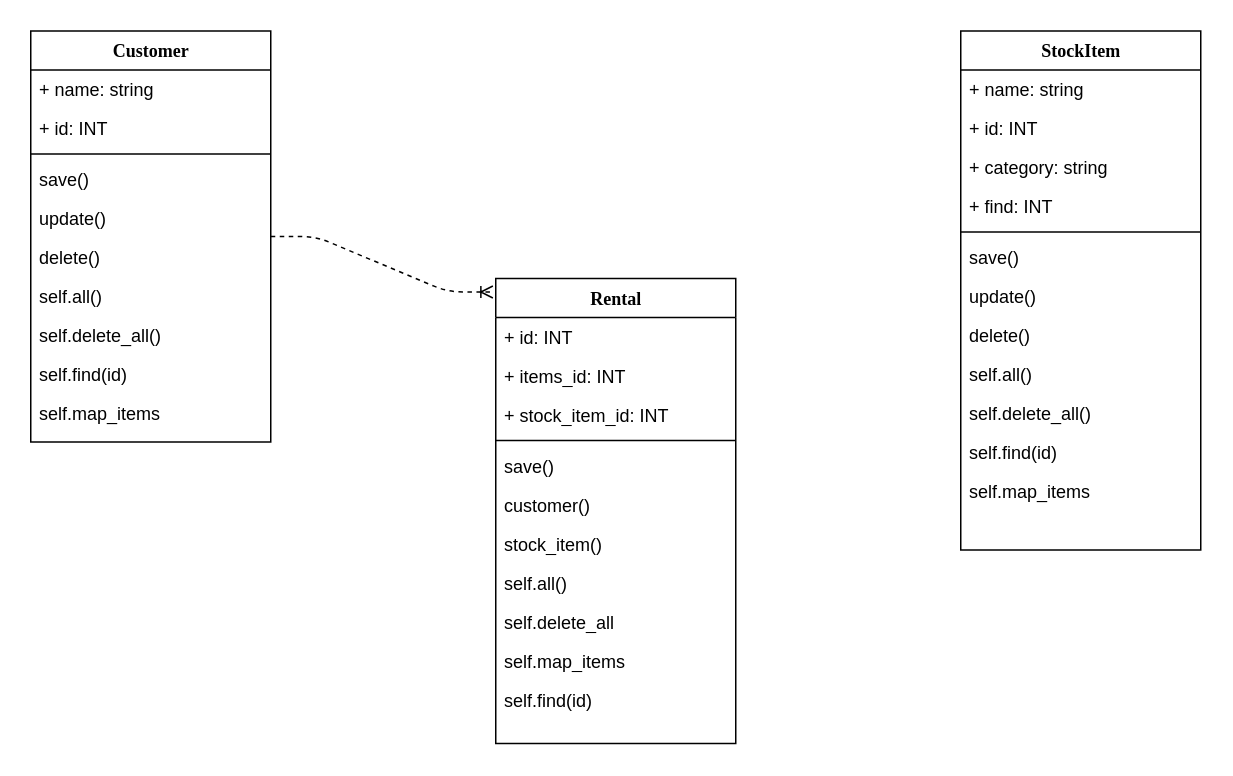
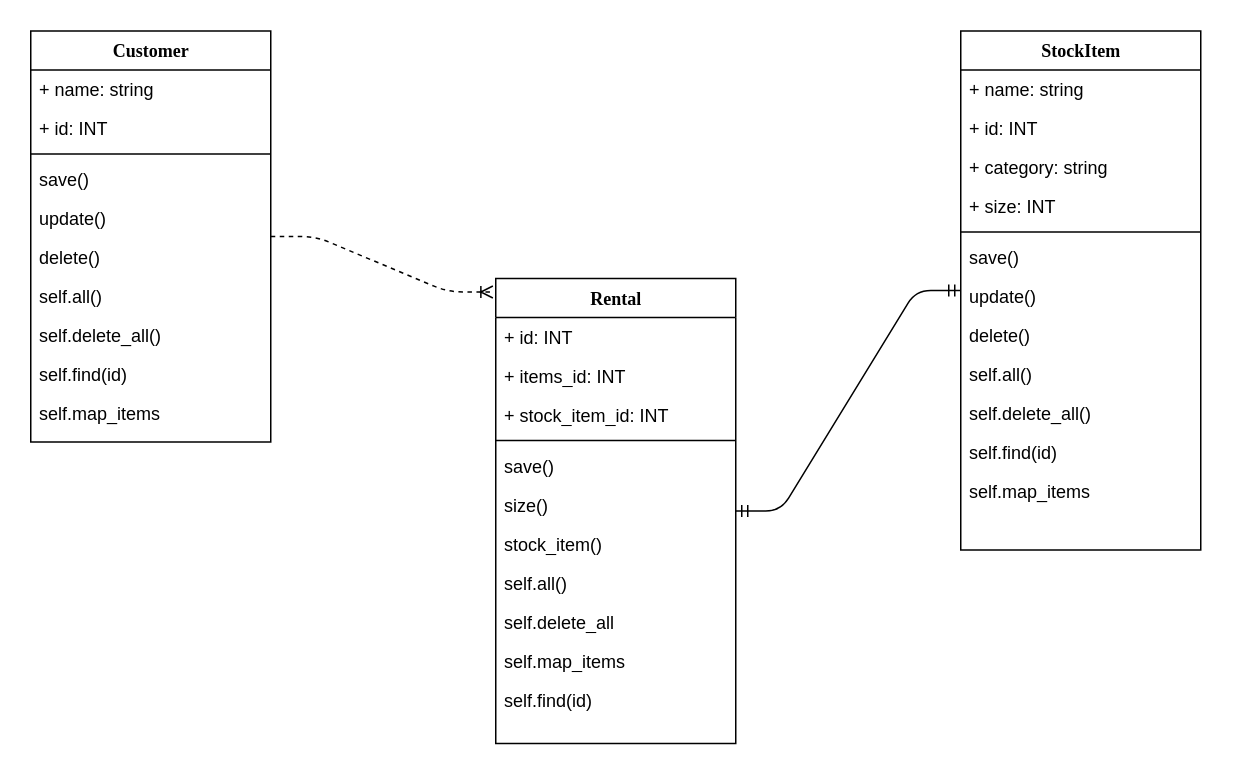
- <mxCell id="6" value="+ find: INT" style="text;html=1;strokeColor=none;fillColor=none;align=left;verticalAlign=top;spacingLeft=4;spacingRight=4;whiteSpace=wrap;overflow=hidden;rotatable=0;points=[[0,0.5],[1,0.5]];portConstraint=eastwest;" parent="2" vertex="1"><mxGeometry y="104" width="160" height="26" as="geometry" /></mxCell>
+ <mxCell id="6" value="+ size: INT" style="text;html=1;strokeColor=none;fillColor=none;align=left;verticalAlign=top;spacingLeft=4;spacingRight=4;whiteSpace=wrap;overflow=hidden;rotatable=0;points=[[0,0.5],[1,0.5]];portConstraint=eastwest;" parent="2" vertex="1"><mxGeometry y="104" width="160" height="26" as="geometry" /></mxCell>
+ <mxCell id="39" value="" style="edgeStyle=entityRelationEdgeStyle;fontSize=12;html=1;endArrow=ERmandOne;startArrow=ERmandOne;" parent="1" source="26" target="2" edge="1"><mxGeometry width="100" height="100" relative="1" as="geometry"><mxPoint x="520" y="436" as="sourcePoint" /><mxPoint x="620" y="336" as="targetPoint" /></mxGeometry></mxCell>
- <mxCell id="32" value="customer()" style="text;html=1;strokeColor=none;fillColor=none;align=left;verticalAlign=top;spacingLeft=4;spacingRight=4;whiteSpace=wrap;overflow=hidden;rotatable=0;points=[[0,0.5],[1,0.5]];portConstraint=eastwest;" parent="26" vertex="1"><mxGeometry y="138" width="160" height="26" as="geometry" /></mxCell>
+ <mxCell id="32" value="size()" style="text;html=1;strokeColor=none;fillColor=none;align=left;verticalAlign=top;spacingLeft=4;spacingRight=4;whiteSpace=wrap;overflow=hidden;rotatable=0;points=[[0,0.5],[1,0.5]];portConstraint=eastwest;" parent="26" vertex="1"><mxGeometry y="138" width="160" height="26" as="geometry" /></mxCell>
